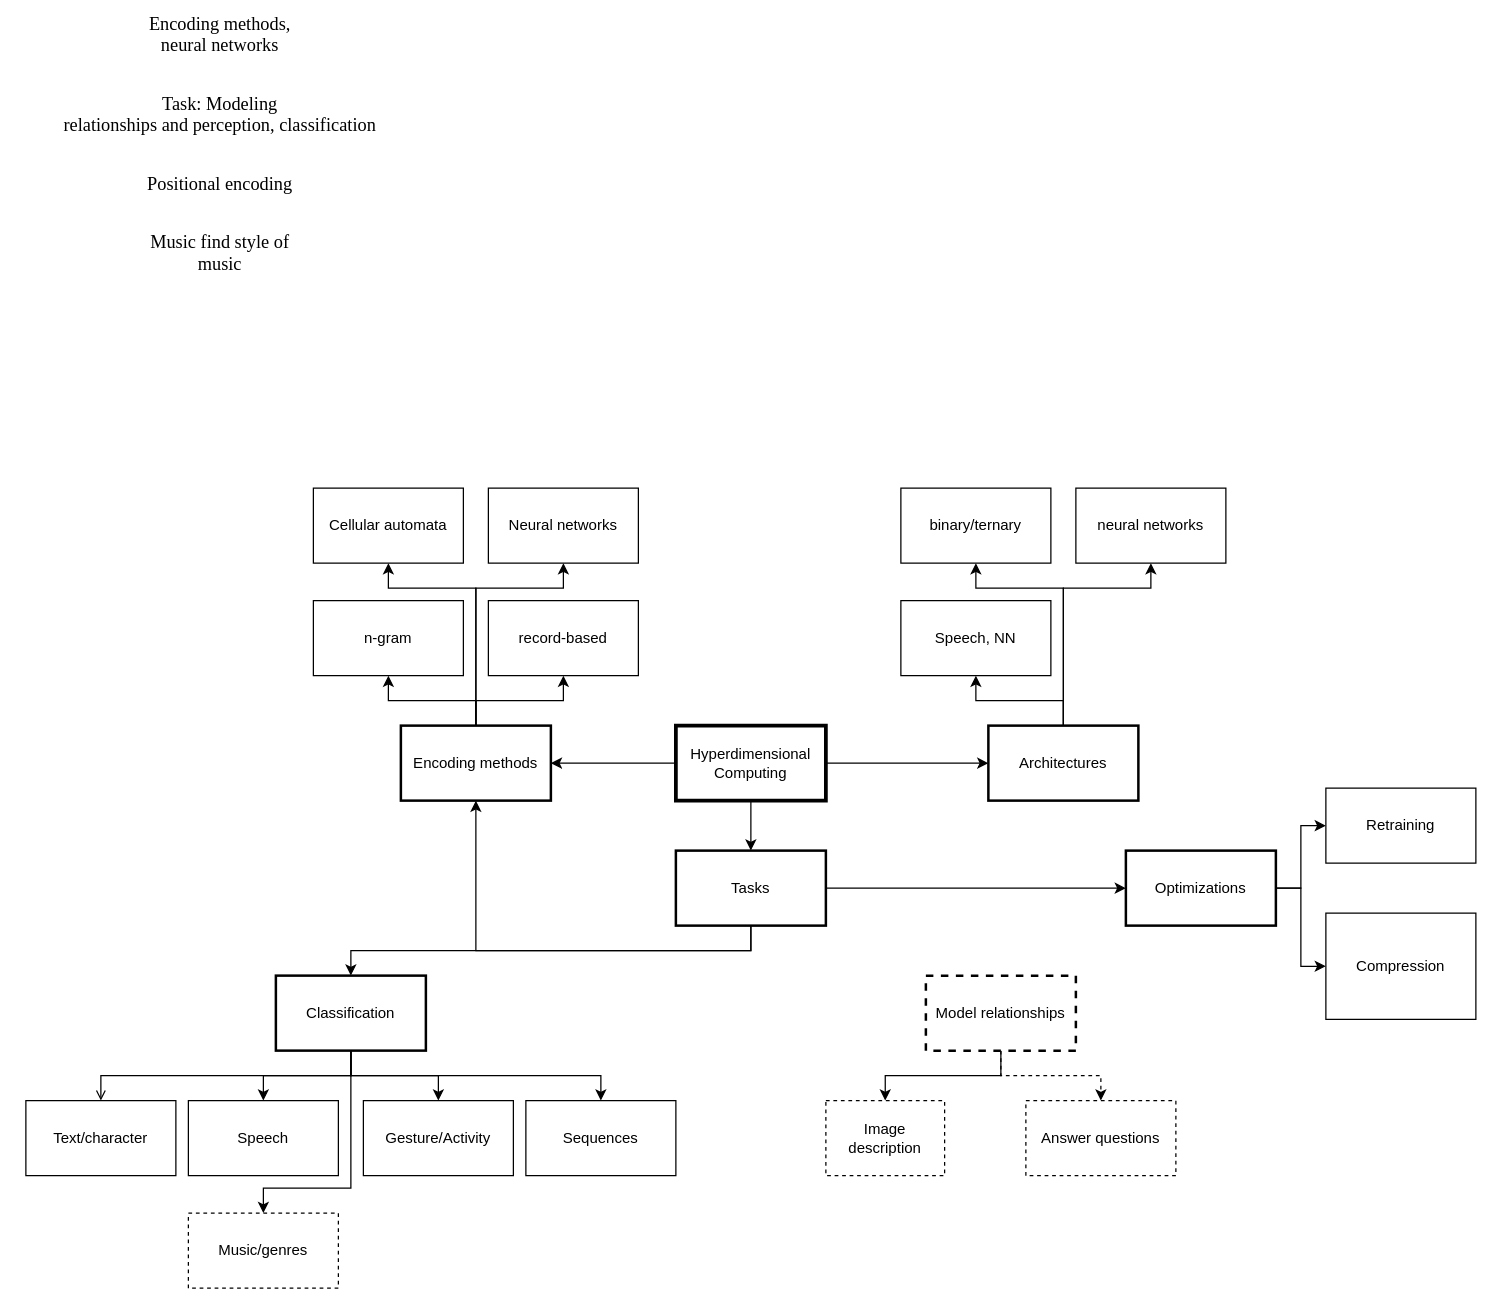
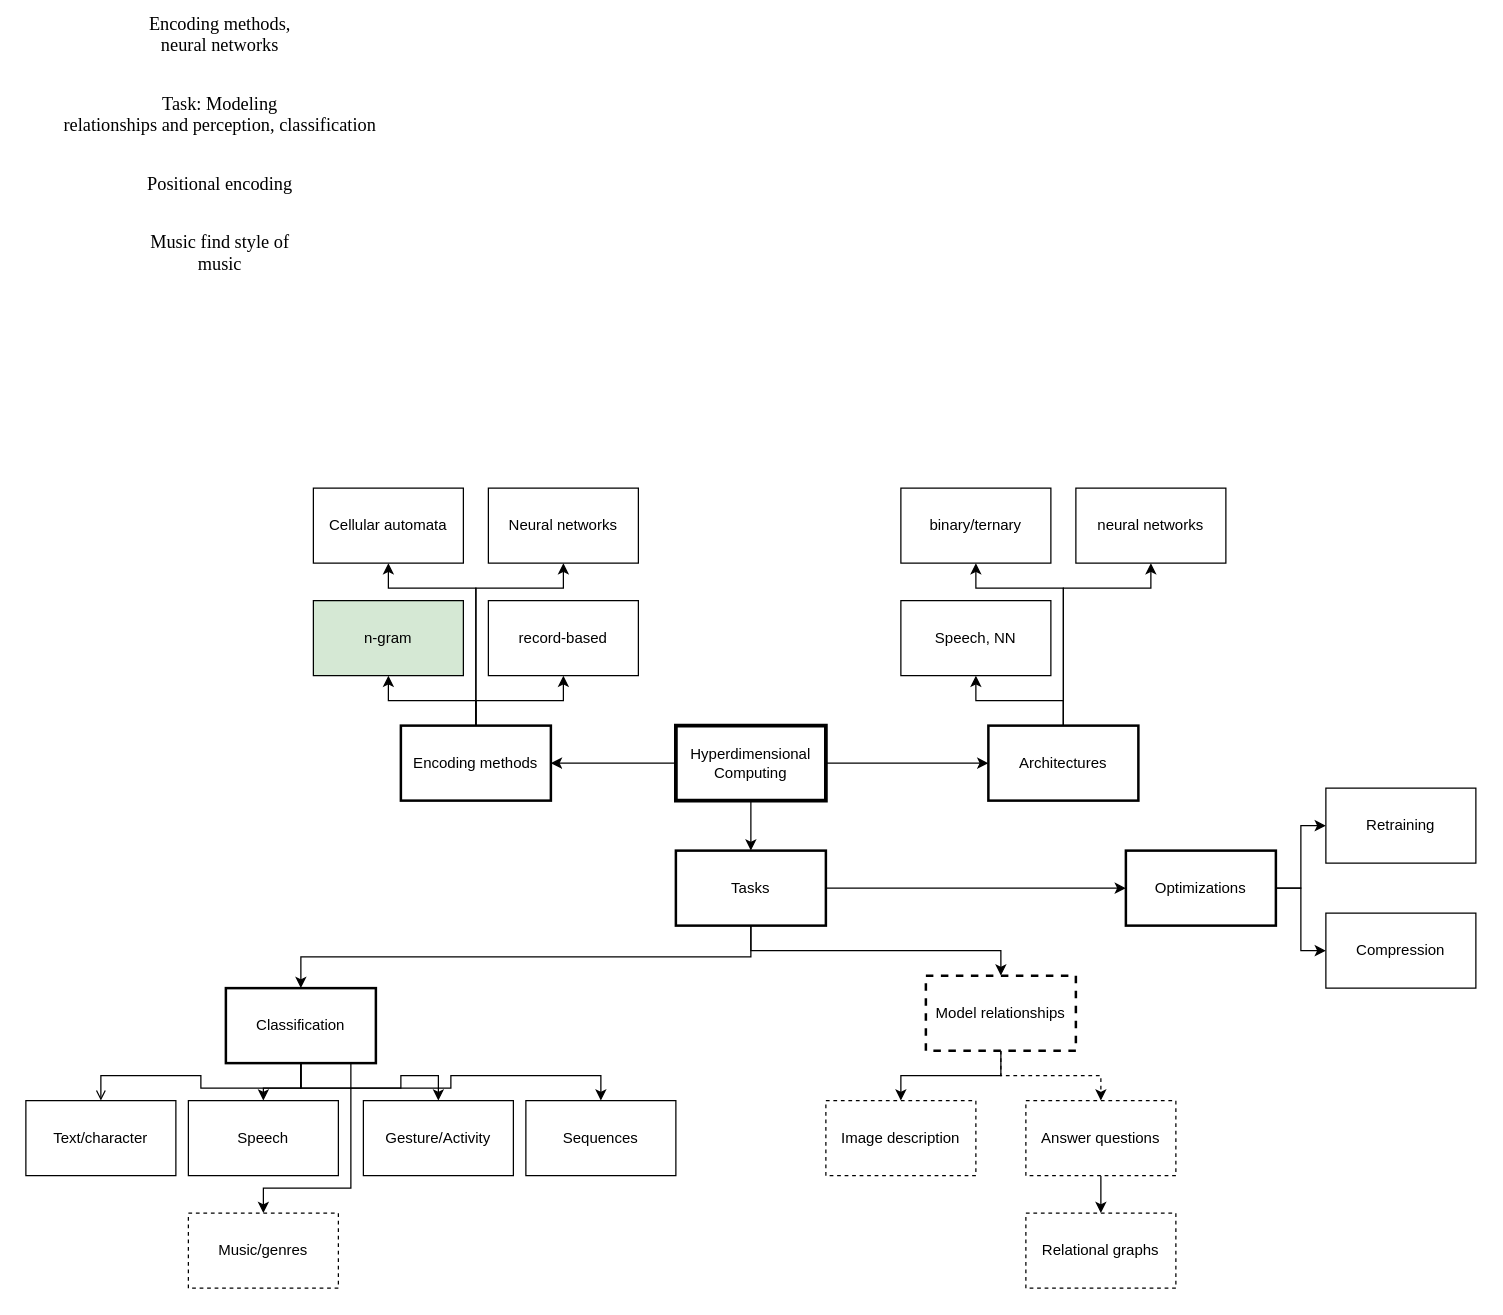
- <mxCell id="12" value="n-gram" style="rounded=0;whiteSpace=wrap;html=1;" parent="1" vertex="1"><mxGeometry x="250" y="480" width="120" height="60" as="geometry" /></mxCell>
+ <mxCell id="12" value="n-gram" style="rounded=0;whiteSpace=wrap;html=1;fillColor=#d5e8d4;" parent="1" vertex="1"><mxGeometry x="250" y="480" width="120" height="60" as="geometry" /></mxCell>
- <mxCell id="15" style="edgeStyle=orthogonalEdgeStyle;rounded=0;orthogonalLoop=1;jettySize=auto;html=1;exitX=0.5;exitY=1;exitDx=0;exitDy=0;" parent="1" source="17" target="11" edge="1"><mxGeometry relative="1" as="geometry" /></mxCell>
+ <mxCell id="15" style="edgeStyle=orthogonalEdgeStyle;rounded=0;orthogonalLoop=1;jettySize=auto;html=1;exitX=0.5;exitY=1;exitDx=0;exitDy=0;" parent="1" source="17" target="32" edge="1"><mxGeometry relative="1" as="geometry" /></mxCell>
- <mxCell id="49" value="Compression" style="rounded=0;whiteSpace=wrap;html=1;" vertex="1" parent="1"><mxGeometry x="1060" y="730" width="120" height="85" as="geometry" /></mxCell>
+ <mxCell id="49" value="Compression" style="rounded=0;whiteSpace=wrap;html=1;" vertex="1" parent="1"><mxGeometry x="1060" y="730" width="120" height="60" as="geometry" /></mxCell>
- <mxCell id="23" value="Classification" style="rounded=0;whiteSpace=wrap;html=1;strokeWidth=2;" parent="1" vertex="1"><mxGeometry x="220" y="780" width="120" height="60" as="geometry" /></mxCell>
+ <mxCell id="23" value="Classification" style="rounded=0;whiteSpace=wrap;html=1;strokeWidth=2;" parent="1" vertex="1"><mxGeometry x="180" y="790" width="120" height="60" as="geometry" /></mxCell>
- <mxCell id="33" value="Image description" style="rounded=0;whiteSpace=wrap;html=1;dashed=1;" parent="1" vertex="1"><mxGeometry x="660" y="880" width="95" height="60" as="geometry" /></mxCell>
+ <mxCell id="33" value="Image description" style="rounded=0;whiteSpace=wrap;html=1;dashed=1;" parent="1" vertex="1"><mxGeometry x="660" y="880" width="120" height="60" as="geometry" /></mxCell>
+ <mxCell id="34" style="edgeStyle=orthogonalEdgeStyle;rounded=0;orthogonalLoop=1;jettySize=auto;html=1;exitX=0.5;exitY=1;exitDx=0;exitDy=0;entryX=0.5;entryY=0;entryDx=0;entryDy=0;" parent="1" source="35" target="44" edge="1"><mxGeometry relative="1" as="geometry" /></mxCell>
+ <mxCell id="44" value="Relational graphs" style="rounded=0;whiteSpace=wrap;html=1;dashed=1;" parent="1" vertex="1"><mxGeometry x="820" y="970" width="120" height="60" as="geometry" /></mxCell>
